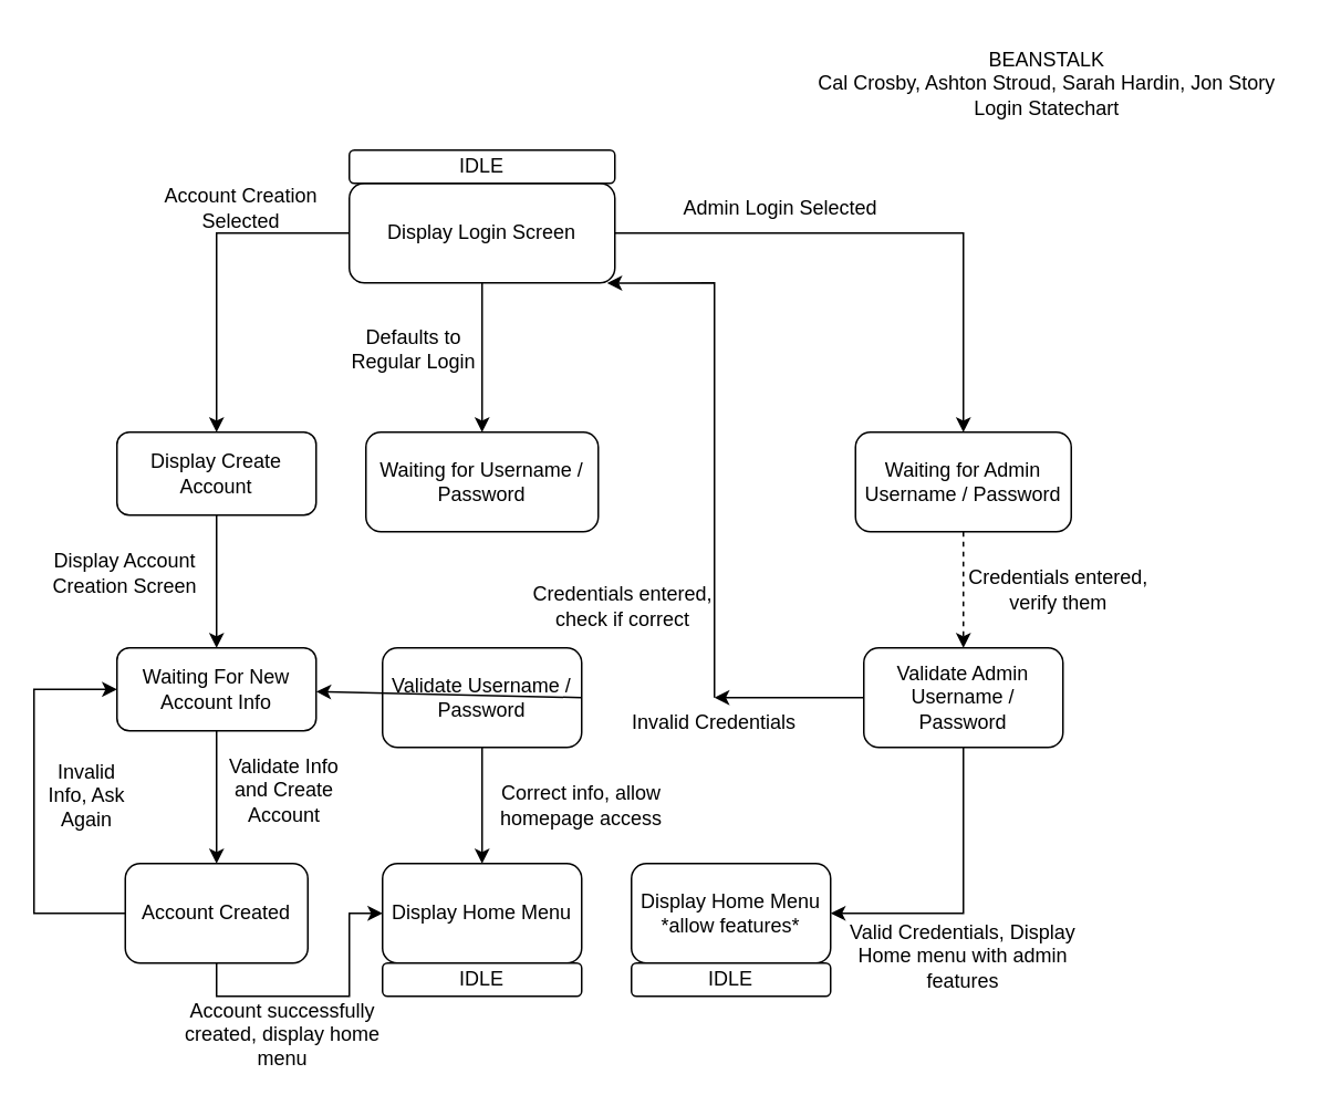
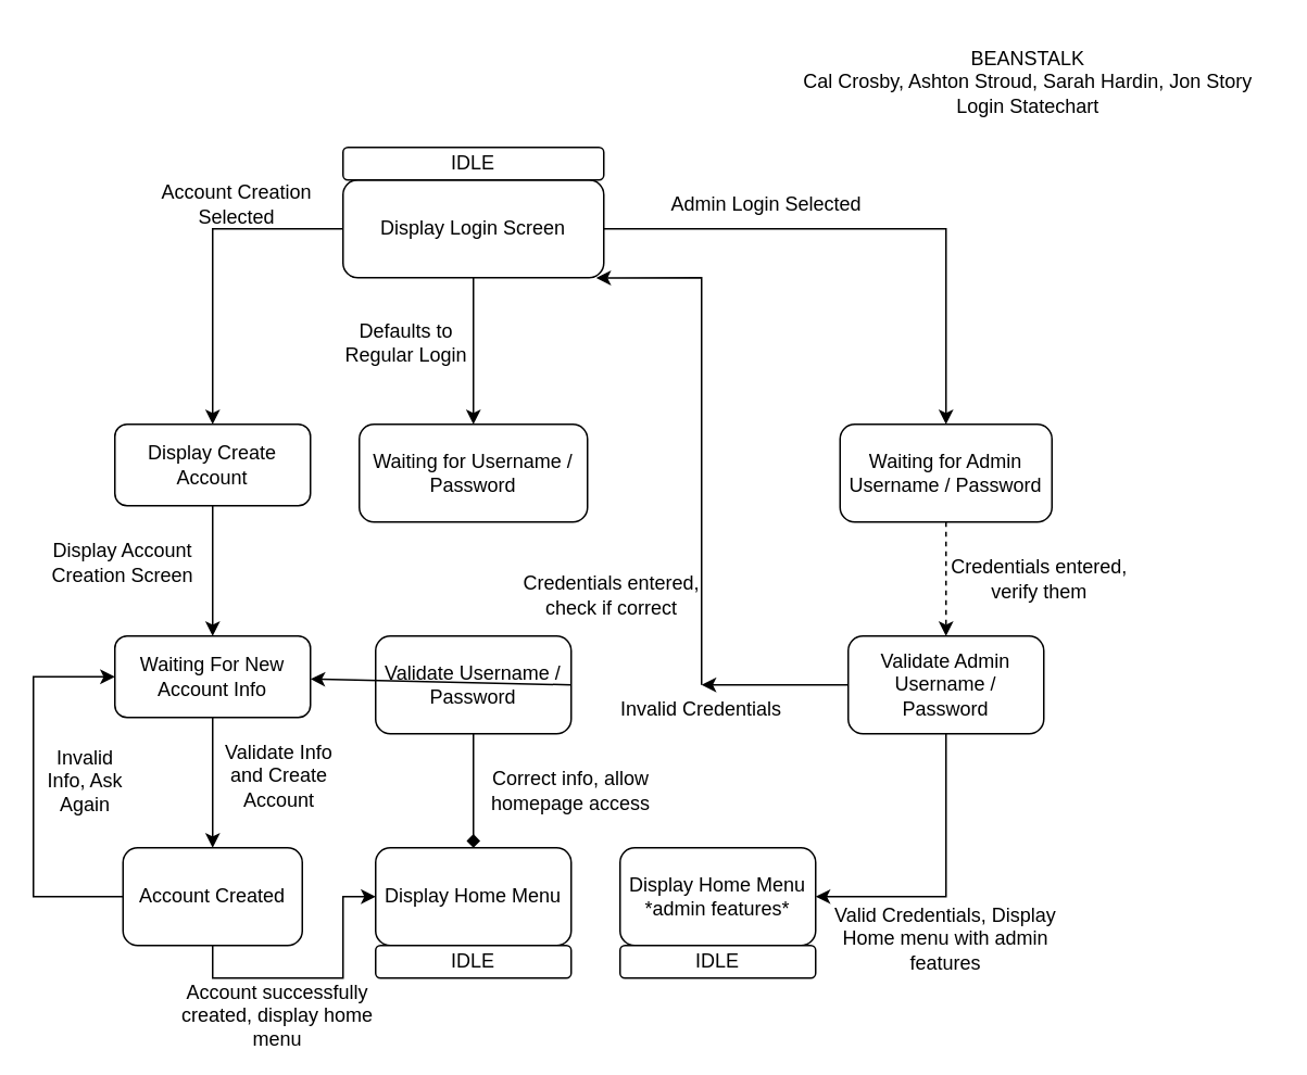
- <mxCell id="11" value="" style="endArrow=classic;html=1;rounded=0;exitX=0.5;exitY=1;exitDx=0;exitDy=0;entryX=0.5;entryY=0;entryDx=0;entryDy=0;" parent="1" source="12" target="10" edge="1"><mxGeometry width="50" height="50" relative="1" as="geometry"><mxPoint x="450" y="580" as="sourcePoint" /><mxPoint x="500" y="530" as="targetPoint" /></mxGeometry></mxCell>
+ <mxCell id="11" value="" style="endArrow=diamond;html=1;rounded=0;exitX=0.5;exitY=1;exitDx=0;exitDy=0;entryX=0.5;entryY=0;entryDx=0;entryDy=0;" parent="1" source="12" target="10" edge="1"><mxGeometry width="50" height="50" relative="1" as="geometry"><mxPoint x="450" y="580" as="sourcePoint" /><mxPoint x="500" y="530" as="targetPoint" /></mxGeometry></mxCell>
- <mxCell id="40" value="Display Home Menu&lt;br&gt;*allow features*" style="rounded=1;whiteSpace=wrap;html=1;" parent="1" vertex="1"><mxGeometry x="380" y="520" width="120" height="60" as="geometry" /></mxCell>
+ <mxCell id="40" value="Display Home Menu&lt;br&gt;*admin features*" style="rounded=1;whiteSpace=wrap;html=1;" parent="1" vertex="1"><mxGeometry x="380" y="520" width="120" height="60" as="geometry" /></mxCell>
